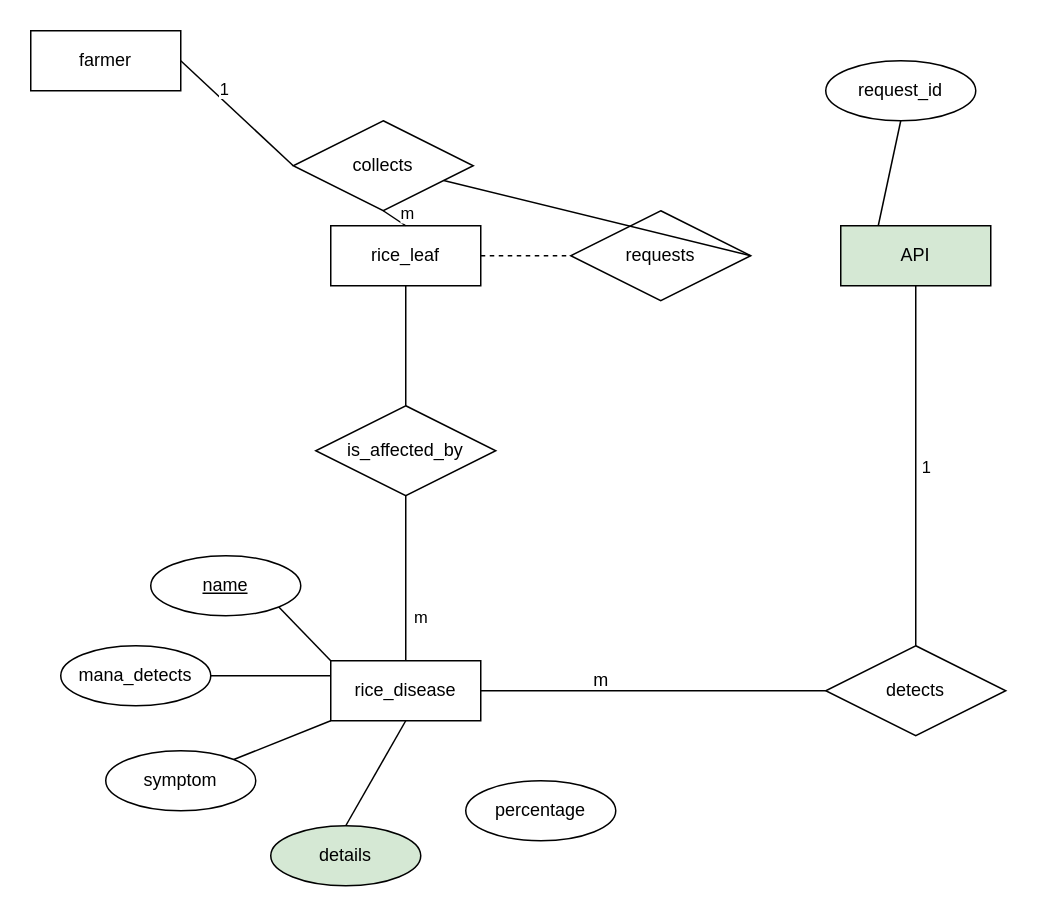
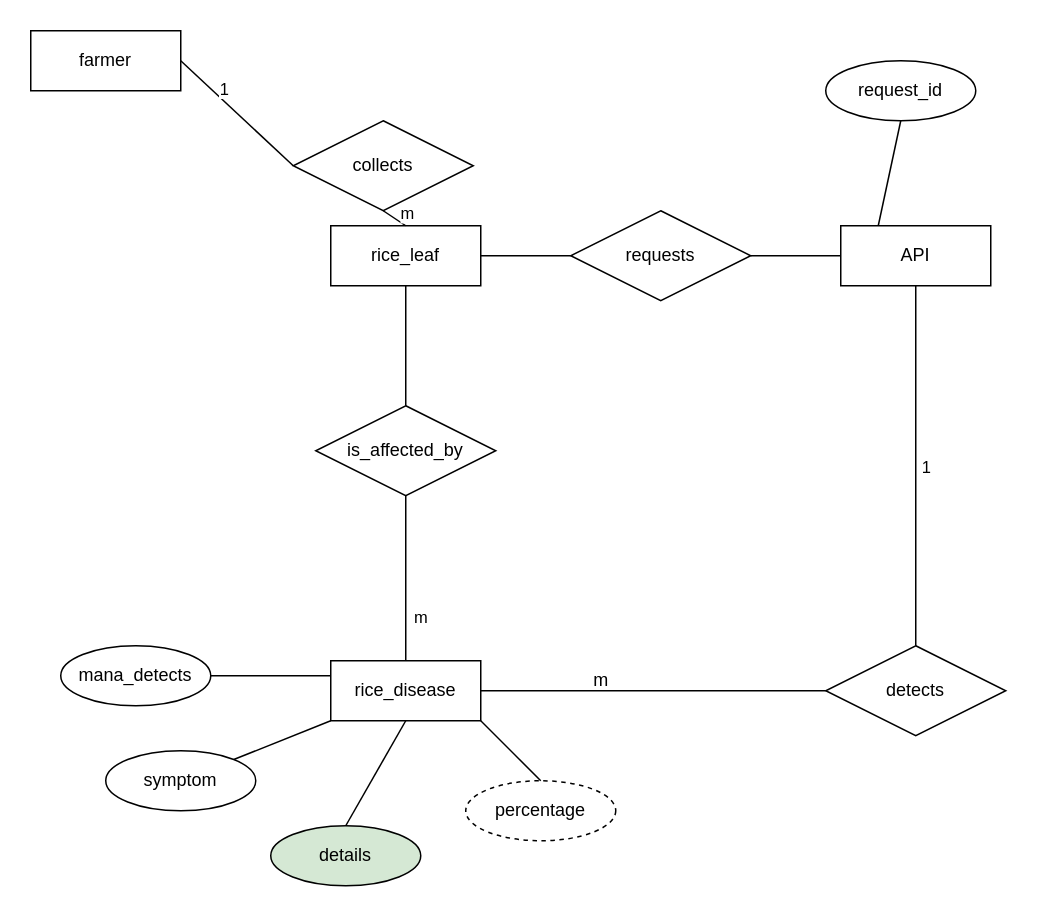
- <mxCell id="13" value="" style="endArrow=none;html=1;rounded=0;exitX=1;exitY=0.5;exitDx=0;exitDy=0;" parent="1" source="8" target="7" edge="1"><mxGeometry relative="1" as="geometry"><mxPoint x="410" y="120" as="sourcePoint" /><mxPoint x="570" y="120" as="targetPoint" /></mxGeometry></mxCell>
+ <mxCell id="13" value="" style="endArrow=none;html=1;rounded=0;exitX=1;exitY=0.5;exitDx=0;exitDy=0;entryX=0;entryY=0.5;entryDx=0;entryDy=0;" parent="1" source="8" target="4" edge="1"><mxGeometry relative="1" as="geometry"><mxPoint x="410" y="120" as="sourcePoint" /><mxPoint x="570" y="120" as="targetPoint" /></mxGeometry></mxCell>
- <mxCell id="12" value="" style="endArrow=none;html=1;rounded=0;exitX=1;exitY=0.5;exitDx=0;exitDy=0;entryX=0;entryY=0.5;entryDx=0;entryDy=0;dashed=1;" parent="1" source="3" target="8" edge="1"><mxGeometry relative="1" as="geometry"><mxPoint x="290" y="120" as="sourcePoint" /><mxPoint x="450" y="120" as="targetPoint" /></mxGeometry></mxCell>
+ <mxCell id="12" value="" style="endArrow=none;html=1;rounded=0;exitX=1;exitY=0.5;exitDx=0;exitDy=0;entryX=0;entryY=0.5;entryDx=0;entryDy=0;" parent="1" source="3" target="8" edge="1"><mxGeometry relative="1" as="geometry"><mxPoint x="290" y="120" as="sourcePoint" /><mxPoint x="450" y="120" as="targetPoint" /></mxGeometry></mxCell>
- <mxCell id="4" value="API" style="whiteSpace=wrap;html=1;align=center;fillColor=#d5e8d4;" parent="1" vertex="1"><mxGeometry x="560" y="150" width="100" height="40" as="geometry" /></mxCell>
+ <mxCell id="4" value="API" style="whiteSpace=wrap;html=1;align=center;" parent="1" vertex="1"><mxGeometry x="560" y="150" width="100" height="40" as="geometry" /></mxCell>
- <mxCell id="24" value="&lt;u&gt;name&lt;/u&gt;" style="ellipse;whiteSpace=wrap;html=1;align=center;" vertex="1" parent="1"><mxGeometry x="100" y="370" width="100" height="40" as="geometry" /></mxCell>
- <mxCell id="32" value="" style="endArrow=none;html=1;rounded=0;exitX=1;exitY=1;exitDx=0;exitDy=0;entryX=0;entryY=0;entryDx=0;entryDy=0;" edge="1" parent="1" source="24" target="5"><mxGeometry width="50" height="50" relative="1" as="geometry"><mxPoint x="200" y="430" as="sourcePoint" /><mxPoint x="250" y="380" as="targetPoint" /></mxGeometry></mxCell>
+ <mxCell id="31" value="" style="endArrow=none;html=1;rounded=0;exitX=1;exitY=1;exitDx=0;exitDy=0;entryX=0.5;entryY=0;entryDx=0;entryDy=0;" edge="1" parent="1" source="5" target="27"><mxGeometry width="50" height="50" relative="1" as="geometry"><mxPoint x="320" y="530" as="sourcePoint" /><mxPoint x="370" y="480" as="targetPoint" /></mxGeometry></mxCell>
- <mxCell id="27" value="percentage" style="ellipse;whiteSpace=wrap;html=1;align=center;" vertex="1" parent="1"><mxGeometry x="310" y="520" width="100" height="40" as="geometry" /></mxCell>
+ <mxCell id="27" value="percentage" style="ellipse;whiteSpace=wrap;html=1;align=center;dashed=1;" vertex="1" parent="1"><mxGeometry x="310" y="520" width="100" height="40" as="geometry" /></mxCell>
